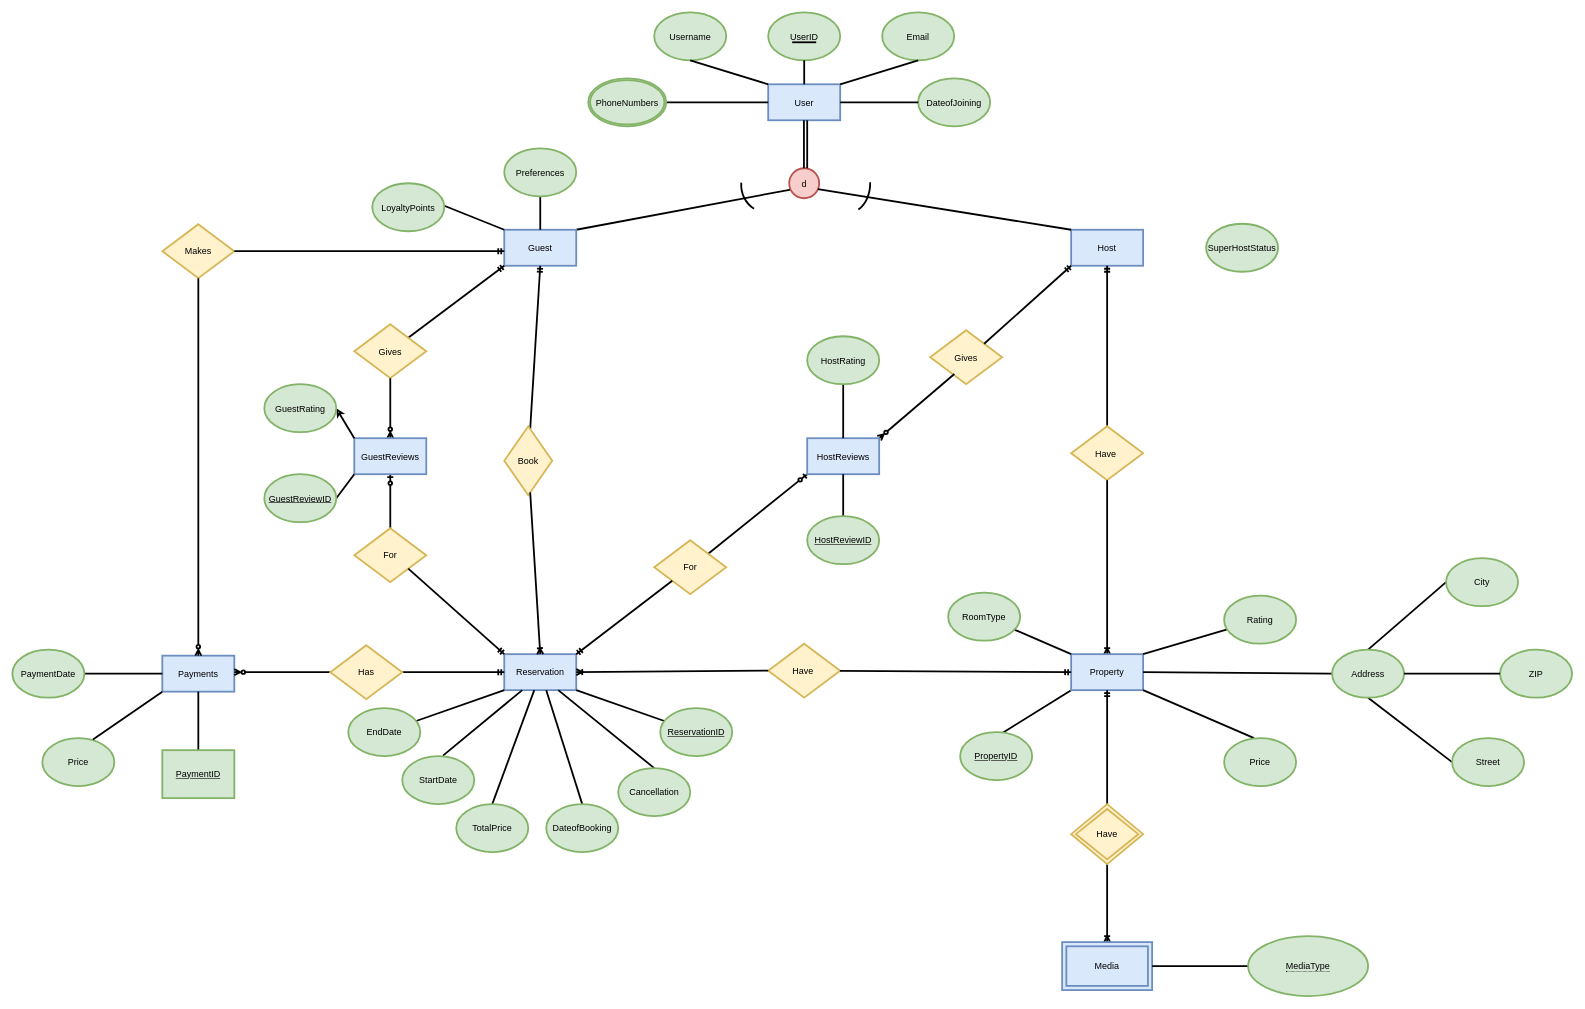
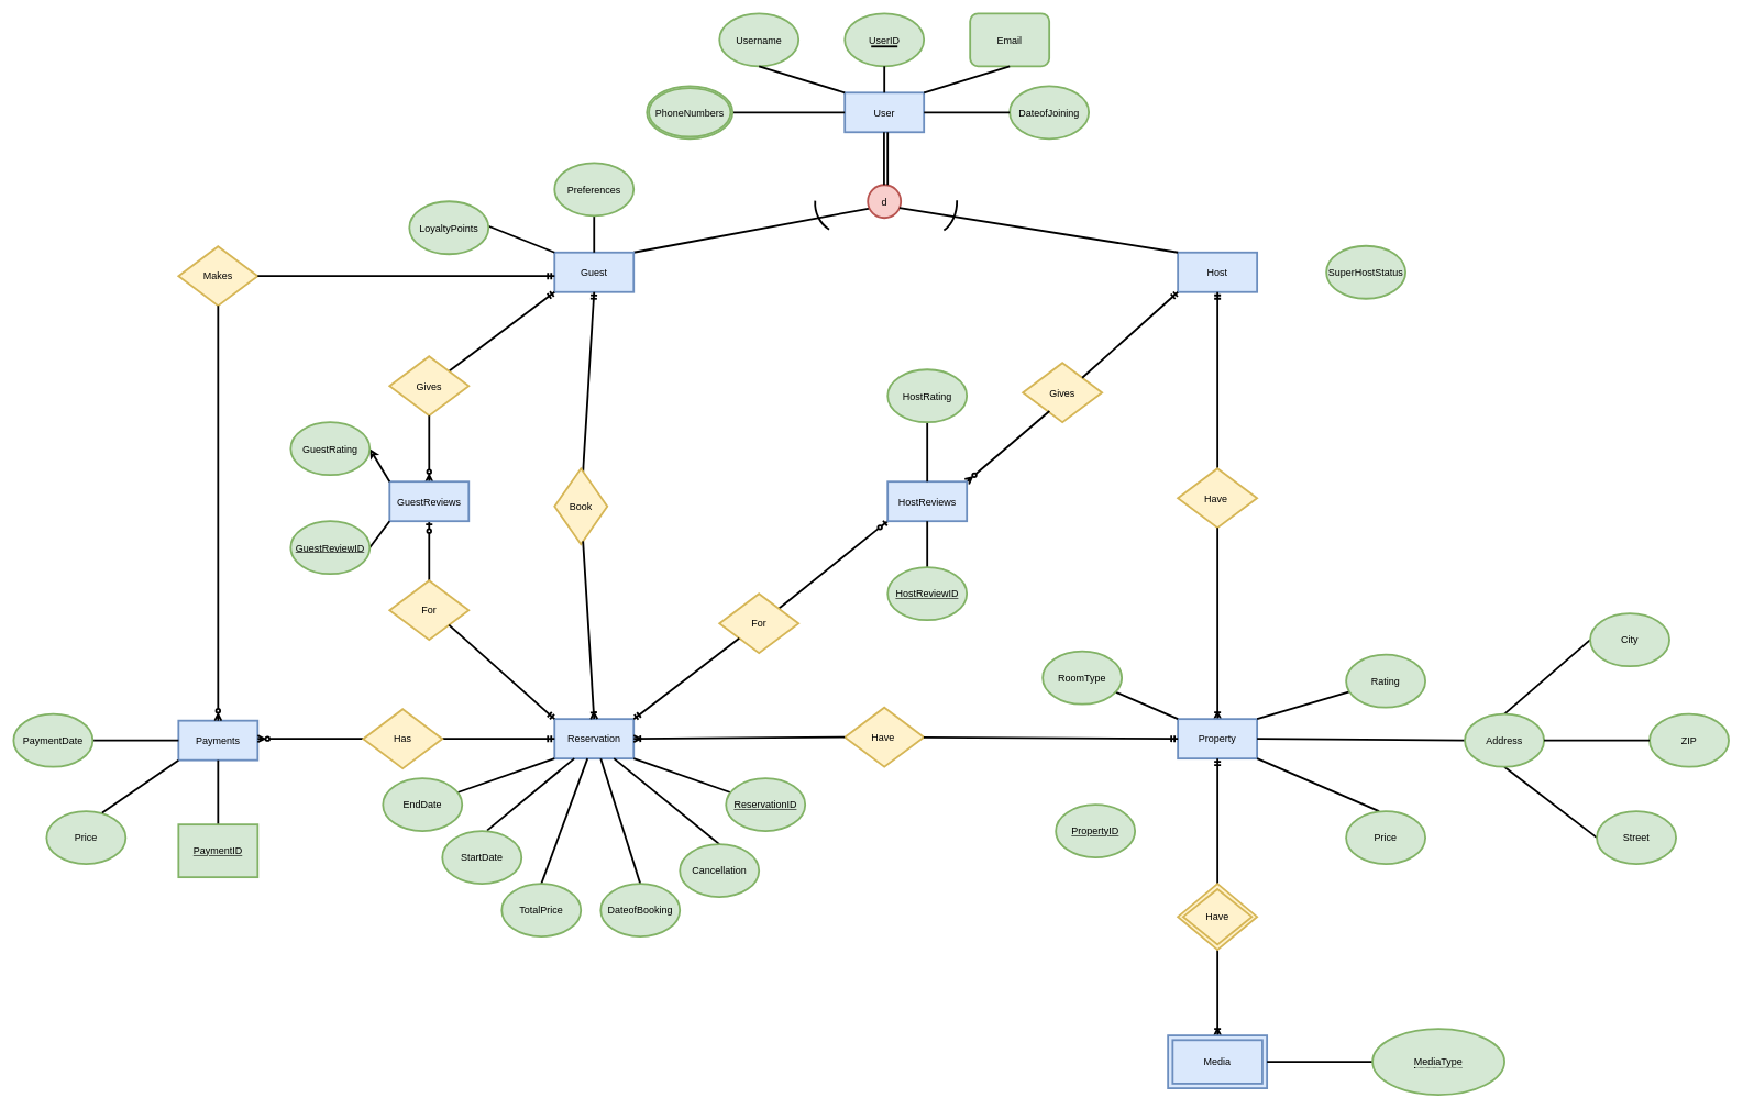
- <mxCell id="5" value="&lt;font style=&quot;font-size: 15px;&quot;&gt;Email&lt;/font&gt;" style="ellipse;whiteSpace=wrap;html=1;fillColor=#d5e8d4;strokeColor=#82b366;strokeWidth=3;fontSize=15;fontStyle=0" parent="1" vertex="1"><mxGeometry x="1470" y="20" width="120" height="80" as="geometry" /></mxCell>
+ <mxCell id="5" value="&lt;font style=&quot;font-size: 15px;&quot;&gt;Email&lt;/font&gt;" style="whiteSpace=wrap;html=1;fillColor=#d5e8d4;strokeColor=#82b366;strokeWidth=3;fontSize=15;fontStyle=0;rounded=1;" parent="1" vertex="1"><mxGeometry x="1470" y="20" width="120" height="80" as="geometry" /></mxCell>
- <mxCell id="30" style="rounded=0;orthogonalLoop=1;jettySize=auto;html=1;exitX=0;exitY=1;exitDx=0;exitDy=0;strokeWidth=3;endArrow=none;endFill=0;fontSize=15;fontStyle=0;entryX=0.592;entryY=0.013;entryDx=0;entryDy=0;entryPerimeter=0;" parent="1" source="31" target="33" edge="1"><mxGeometry relative="1" as="geometry" /></mxCell>
